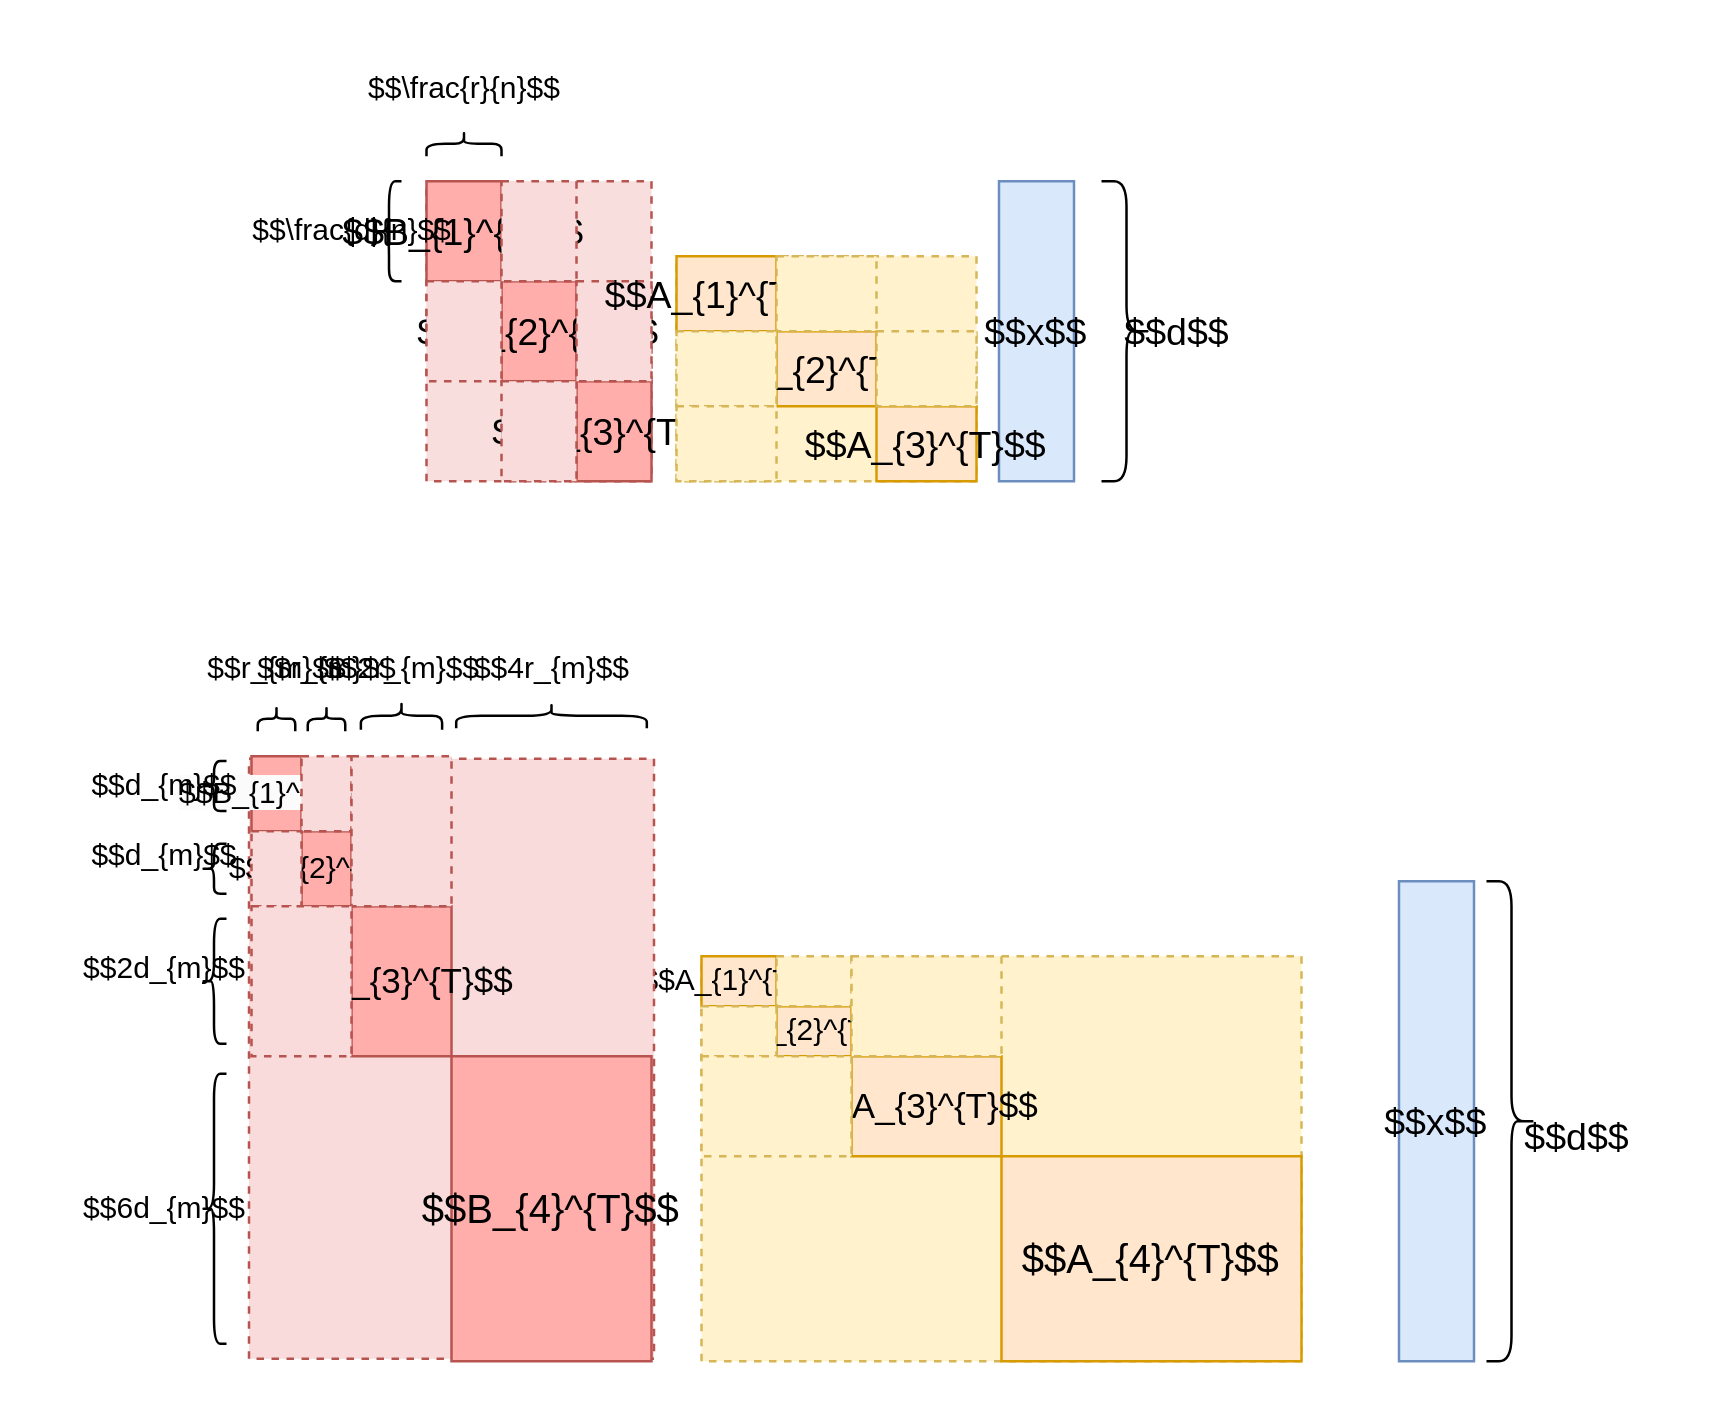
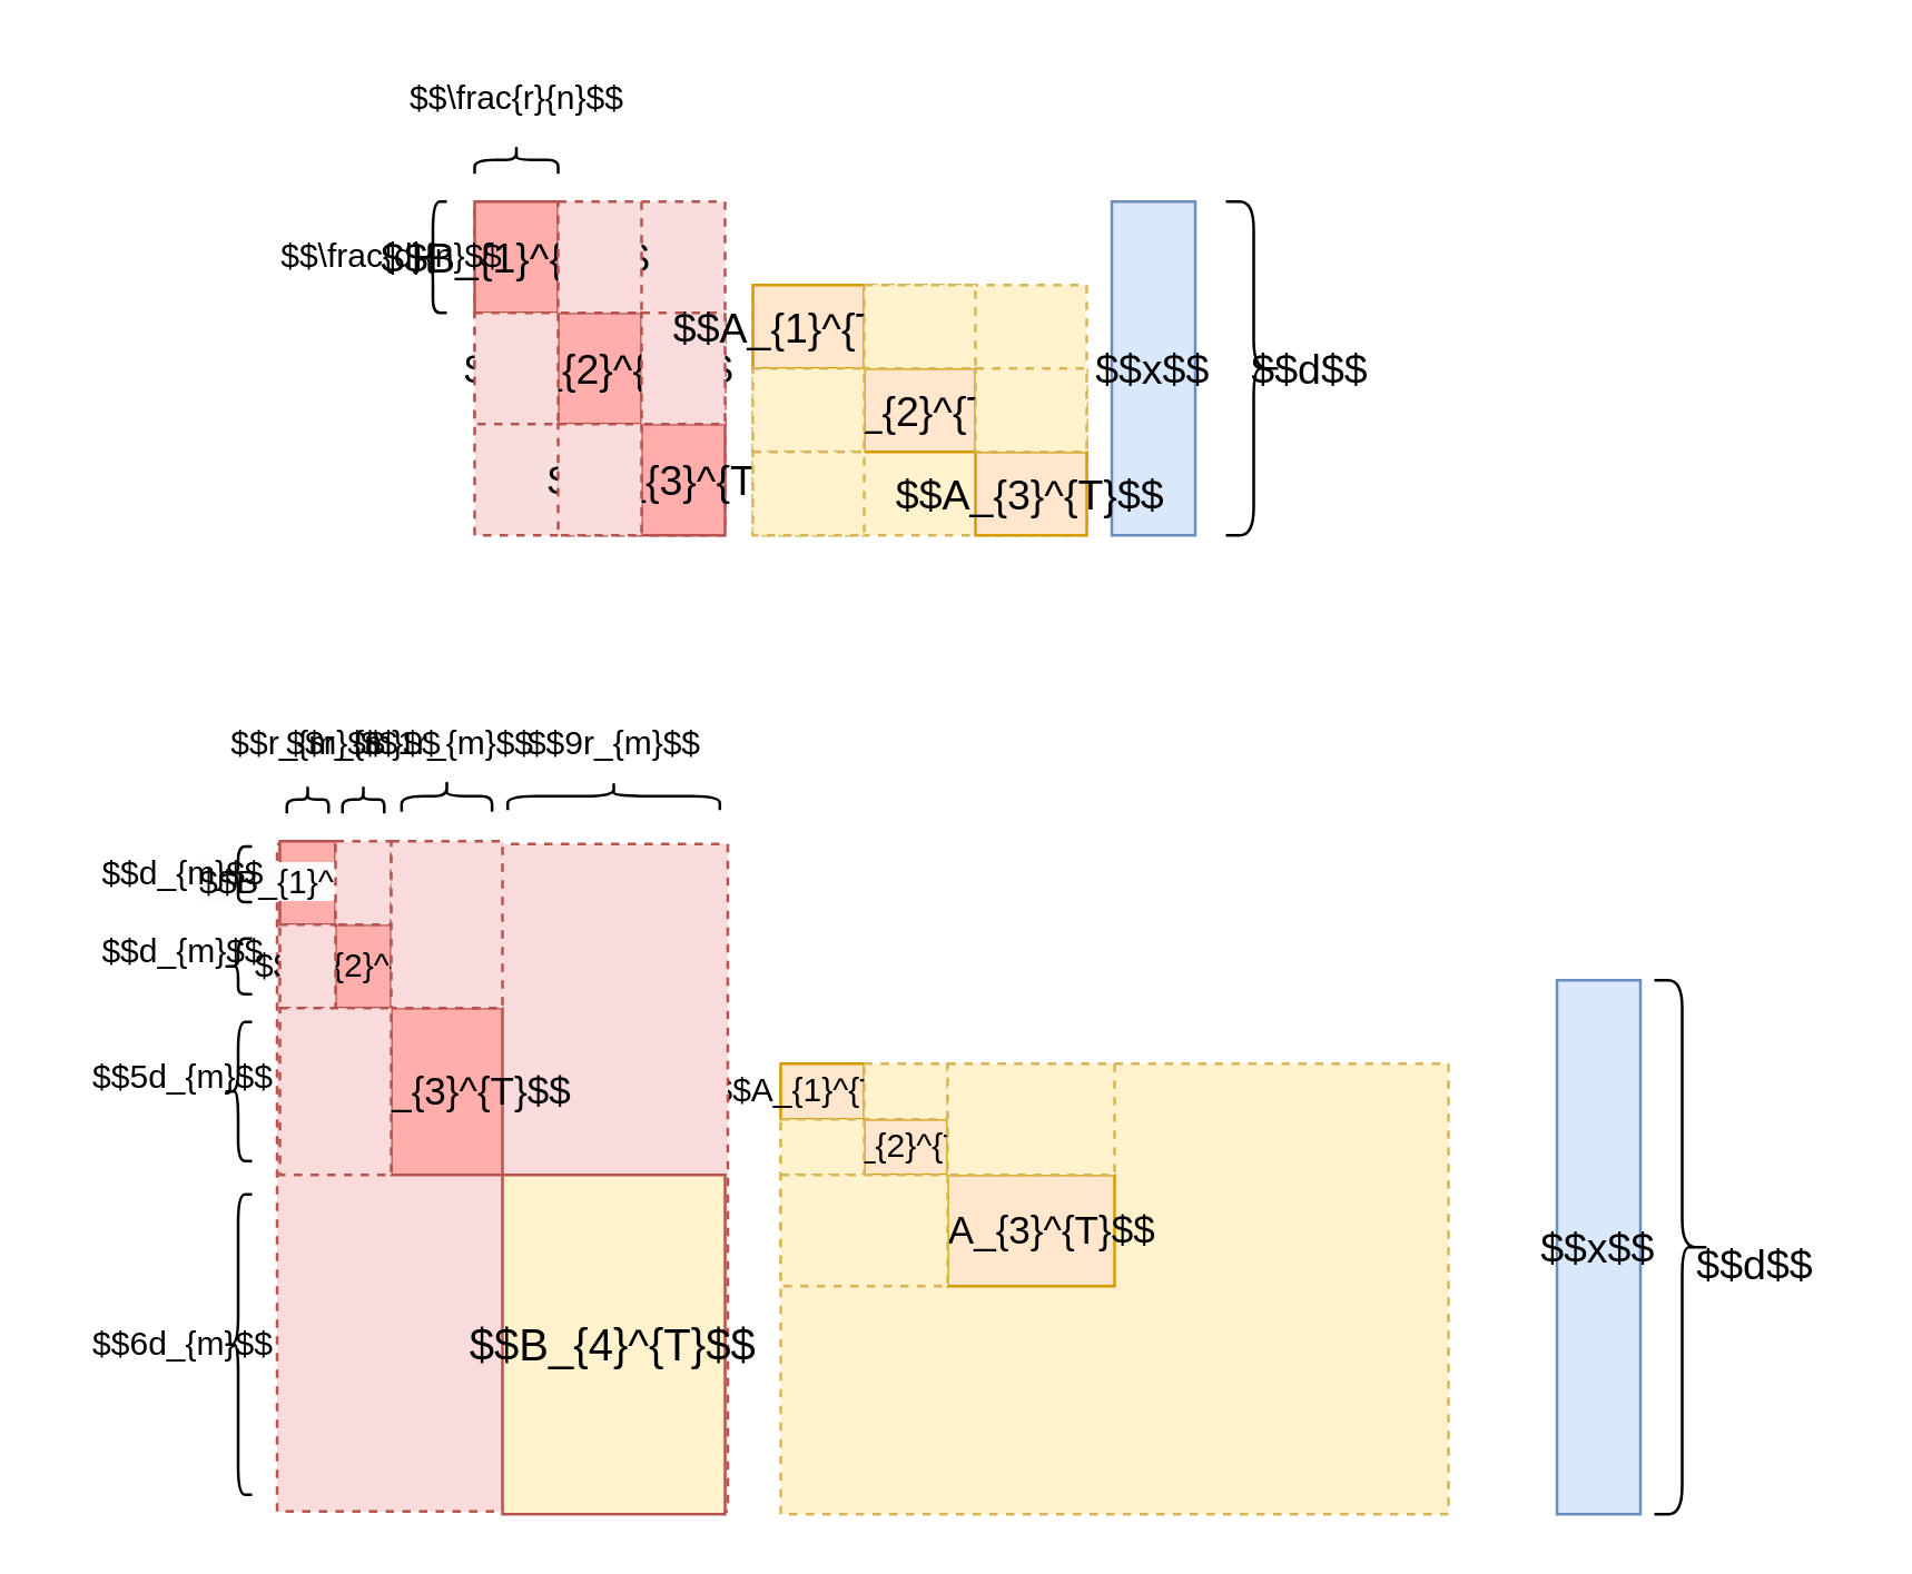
- <mxCell id="52" value="$$2r_{m}$$" style="text;html=1;align=center;verticalAlign=middle;resizable=0;points=[];autosize=1;strokeColor=none;fillColor=none;" vertex="1" parent="1"><mxGeometry x="115.01" y="252" width="90" height="30" as="geometry" /></mxCell>
+ <mxCell id="52" value="$$1r_{m}$$" style="text;html=1;align=center;verticalAlign=middle;resizable=0;points=[];autosize=1;strokeColor=none;fillColor=none;" vertex="1" parent="1"><mxGeometry x="115.01" y="252" width="90" height="30" as="geometry" /></mxCell>
- <mxCell id="53" value="$$4r_{m}$$" style="text;html=1;align=center;verticalAlign=middle;resizable=0;points=[];autosize=1;strokeColor=none;fillColor=none;" vertex="1" parent="1"><mxGeometry x="175" y="252" width="90" height="30" as="geometry" /></mxCell>
+ <mxCell id="53" value="$$9r_{m}$$" style="text;html=1;align=center;verticalAlign=middle;resizable=0;points=[];autosize=1;strokeColor=none;fillColor=none;" vertex="1" parent="1"><mxGeometry x="175" y="252" width="90" height="30" as="geometry" /></mxCell>
- <mxCell id="60" value="$$2d_{m}$$" style="text;html=1;align=center;verticalAlign=middle;resizable=0;points=[];autosize=1;strokeColor=none;fillColor=none;" vertex="1" parent="1"><mxGeometry x="20" y="372" width="90" height="30" as="geometry" /></mxCell>
+ <mxCell id="60" value="$$5d_{m}$$" style="text;html=1;align=center;verticalAlign=middle;resizable=0;points=[];autosize=1;strokeColor=none;fillColor=none;" vertex="1" parent="1"><mxGeometry x="20" y="372" width="90" height="30" as="geometry" /></mxCell>
- <mxCell id="30" value="&lt;span style=&quot;font-size: 16px;&quot;&gt;$$B_{4}^{T}$$&lt;/span&gt;" style="rounded=0;whiteSpace=wrap;html=1;fillColor=#FFAEAB;strokeColor=#b85450;" vertex="1" parent="1"><mxGeometry x="180" y="422" width="80" height="122" as="geometry" /></mxCell>
+ <mxCell id="30" value="&lt;span style=&quot;font-size: 16px;&quot;&gt;$$B_{4}^{T}$$&lt;/span&gt;" style="rounded=0;whiteSpace=wrap;html=1;fillColor=#fff2cc;strokeColor=#b85450;" vertex="1" parent="1"><mxGeometry x="180" y="422" width="80" height="122" as="geometry" /></mxCell>
- <mxCell id="23" value="&lt;font style=&quot;font-size: 16px;&quot;&gt;$$A_{4}^{T}$$&lt;/font&gt;" style="rounded=0;whiteSpace=wrap;html=1;fillColor=#FFE6CC;strokeColor=#d79b00;" vertex="1" parent="1"><mxGeometry x="400" y="462" width="120" height="82" as="geometry" /></mxCell>
